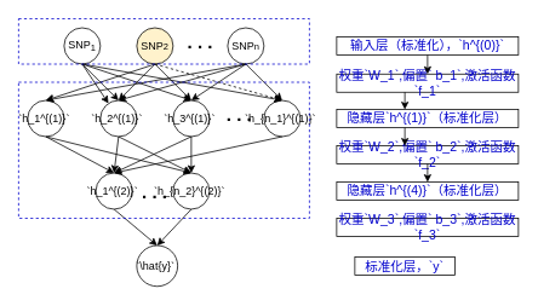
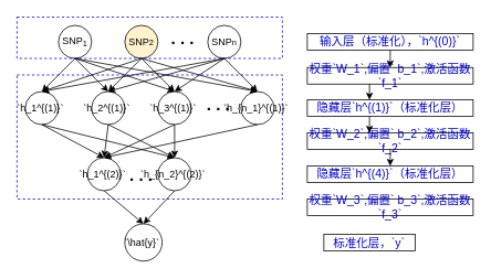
- <mxCell id="22" value="" style="endArrow=classic;html=1;exitX=0.5;exitY=1;exitDx=0;exitDy=0;entryX=0.5;entryY=0;entryDx=0;entryDy=0;dashed=1;" edge="1" parent="1" source="3" target="10"><mxGeometry width="50" height="50" relative="1" as="geometry"><mxPoint x="250" y="190" as="sourcePoint" /><mxPoint x="300" y="140" as="targetPoint" /></mxGeometry></mxCell>
+ <mxCell id="22" value="" style="endArrow=classic;html=1;exitX=0.5;exitY=1;exitDx=0;exitDy=0;entryX=0.5;entryY=0;entryDx=0;entryDy=0;" edge="1" parent="1" source="3" target="10"><mxGeometry width="50" height="50" relative="1" as="geometry"><mxPoint x="250" y="190" as="sourcePoint" /><mxPoint x="300" y="140" as="targetPoint" /></mxGeometry></mxCell>
- <mxCell id="6" value="" style="endArrow=classic;html=1;exitX=0.5;exitY=1;exitDx=0;exitDy=0;" edge="1" parent="1" source="2" target="8"><mxGeometry width="50" height="50" relative="1" as="geometry"><mxPoint x="80" y="120" as="sourcePoint" /><mxPoint x="30" y="100" as="targetPoint" /></mxGeometry></mxCell>
+ <mxCell id="6" value="" style="endArrow=classic;html=1;exitX=0.5;exitY=1;exitDx=0;exitDy=0;entryX=0.5;entryY=0;entryDx=0;entryDy=0;" edge="1" parent="1" source="2" target="7"><mxGeometry width="50" height="50" relative="1" as="geometry"><mxPoint x="80" y="120" as="sourcePoint" /><mxPoint x="30" y="100" as="targetPoint" /></mxGeometry></mxCell>
